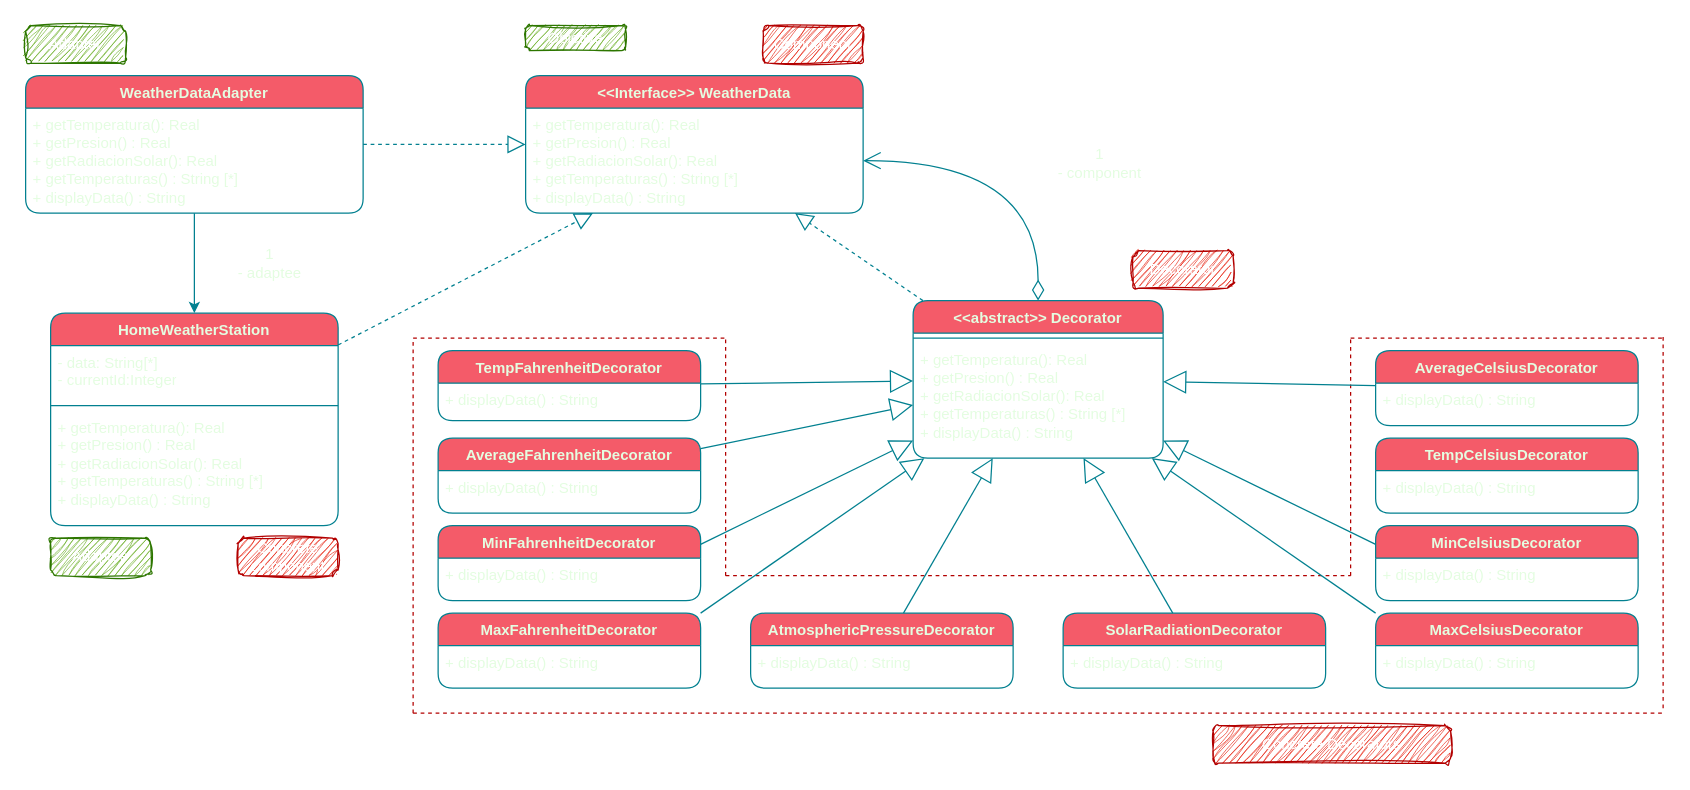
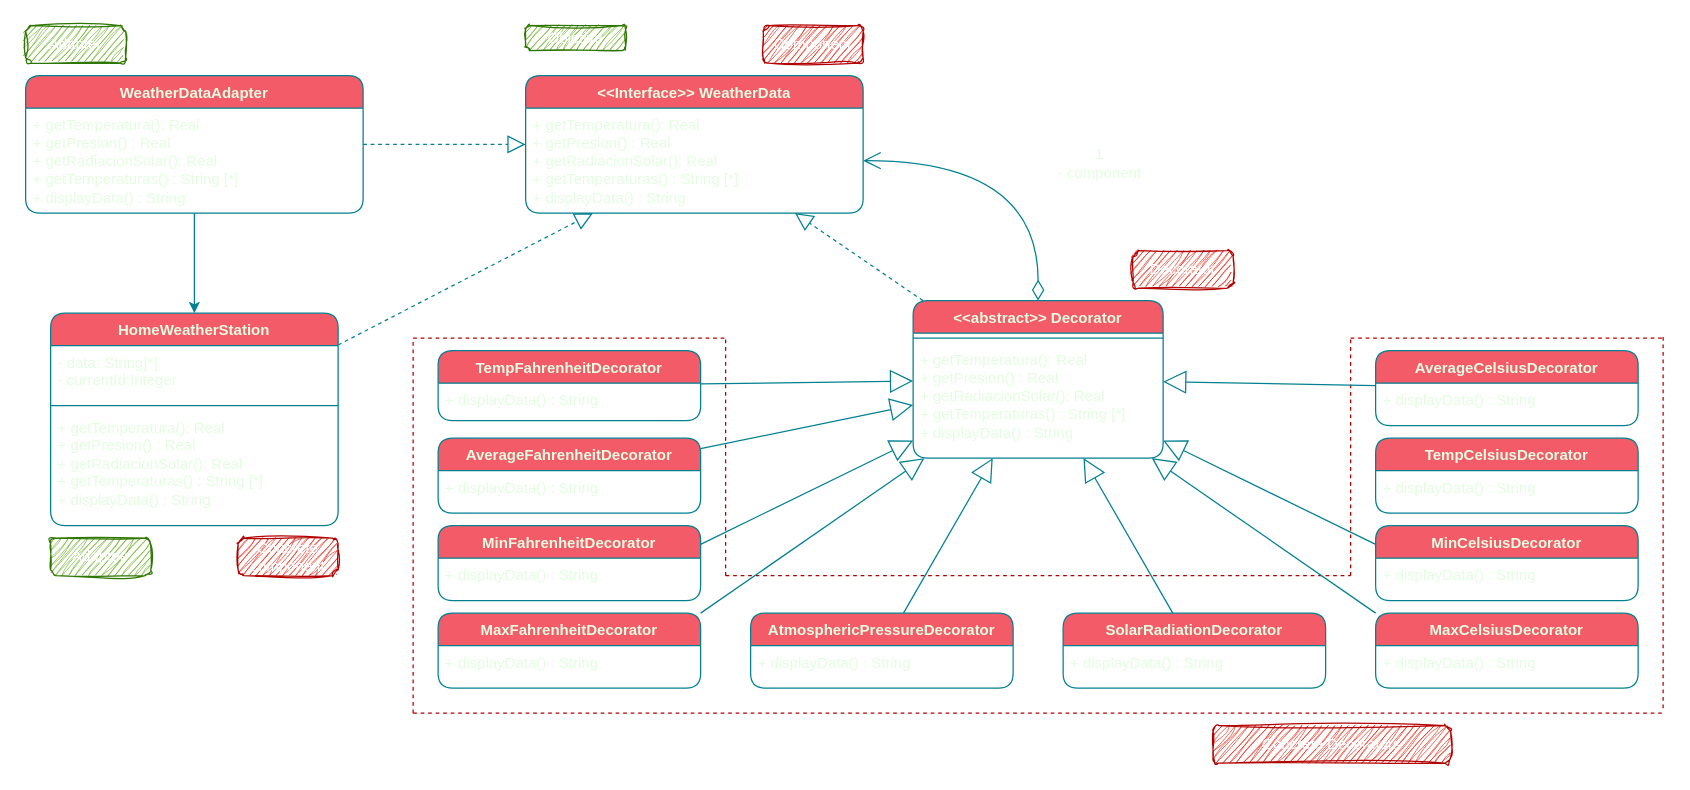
- <mxCell id="64" value="1&lt;div&gt;- adaptee&lt;/div&gt;" style="text;html=1;align=center;verticalAlign=middle;resizable=0;points=[];autosize=1;strokeColor=none;fillColor=none;fontColor=#E4FDE1;" parent="1" vertex="1"><mxGeometry x="180" y="190" width="70" height="40" as="geometry" /></mxCell>
